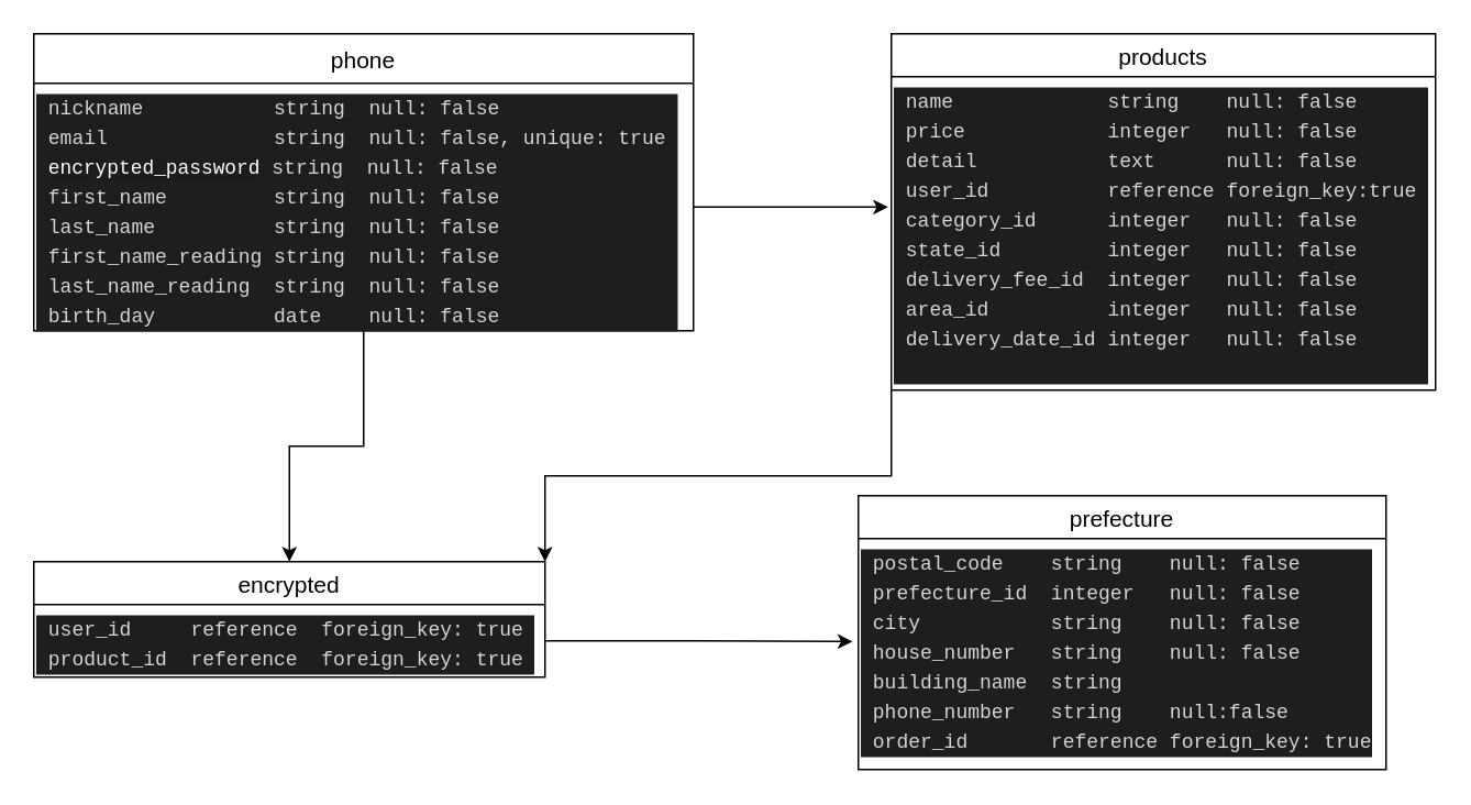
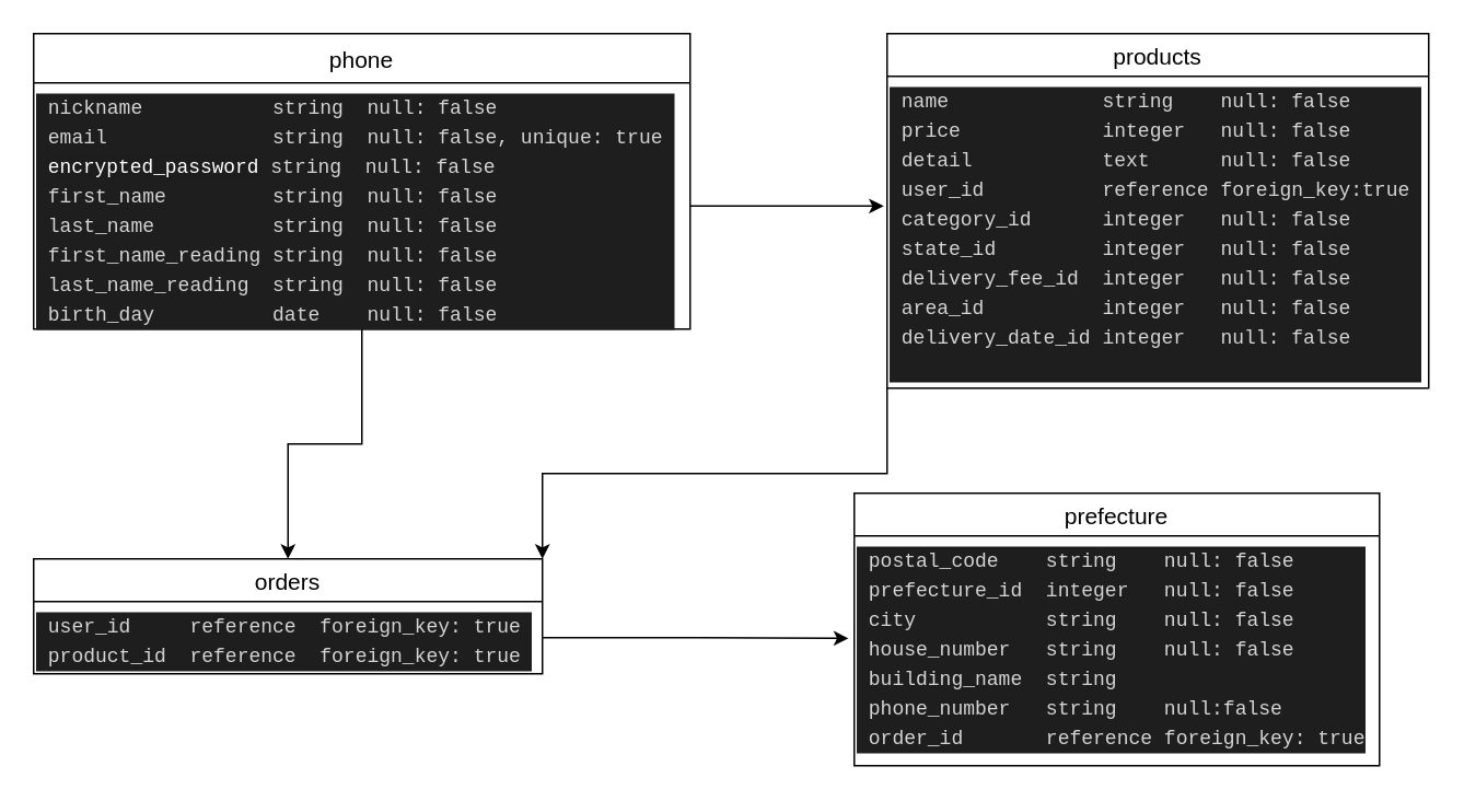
- <mxCell id="8" value="encrypted" style="swimlane;fontStyle=0;childLayout=stackLayout;horizontal=1;startSize=26;horizontalStack=0;resizeParent=1;resizeParentMax=0;resizeLast=0;collapsible=1;marginBottom=0;align=center;fontSize=14;" vertex="1" parent="1"><mxGeometry y="340" width="310" height="70" as="geometry" x="20" /></mxCell>
+ <mxCell id="8" value="orders" style="swimlane;fontStyle=0;childLayout=stackLayout;horizontal=1;startSize=26;horizontalStack=0;resizeParent=1;resizeParentMax=0;resizeLast=0;collapsible=1;marginBottom=0;align=center;fontSize=14;" vertex="1" parent="1"><mxGeometry y="340" width="310" height="70" as="geometry" x="20" /></mxCell>
